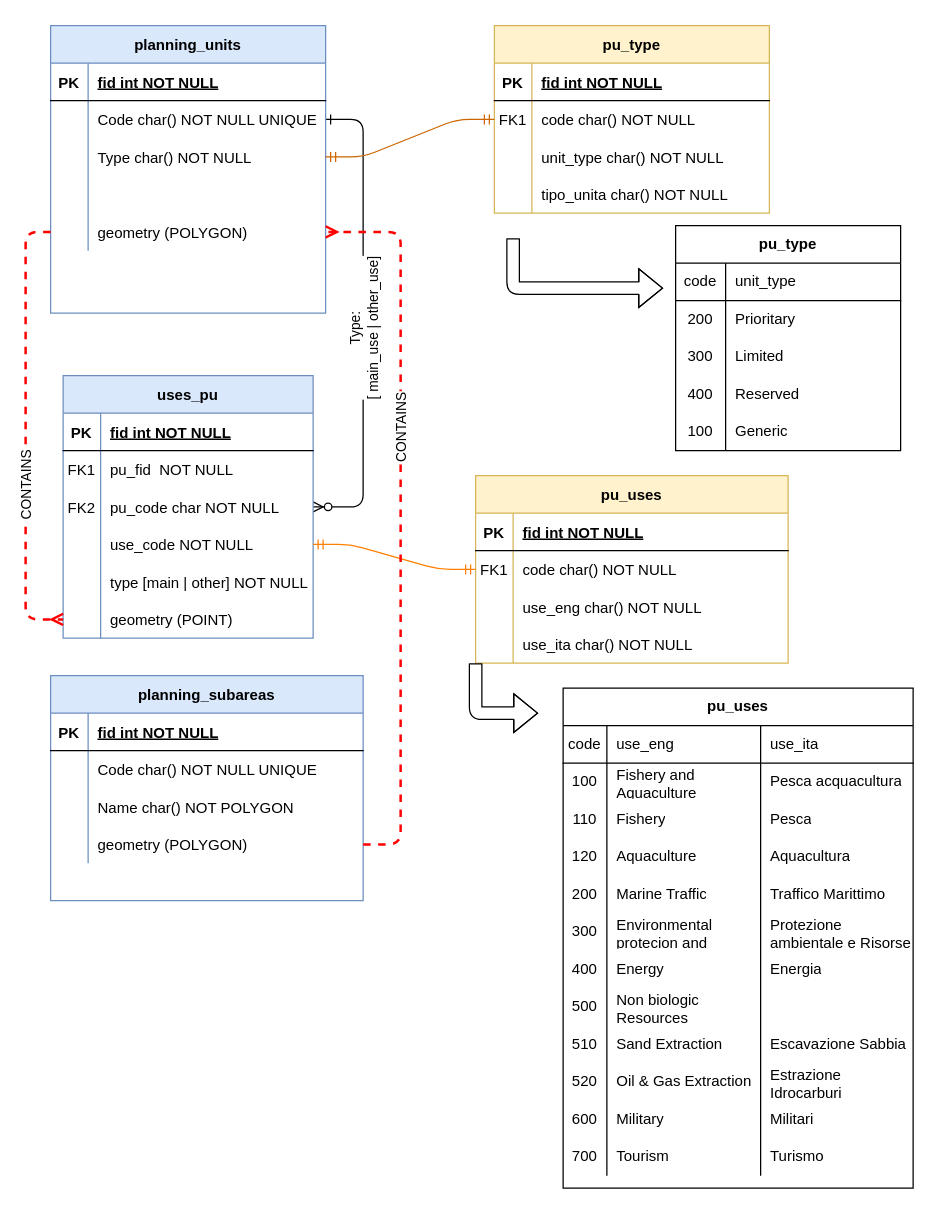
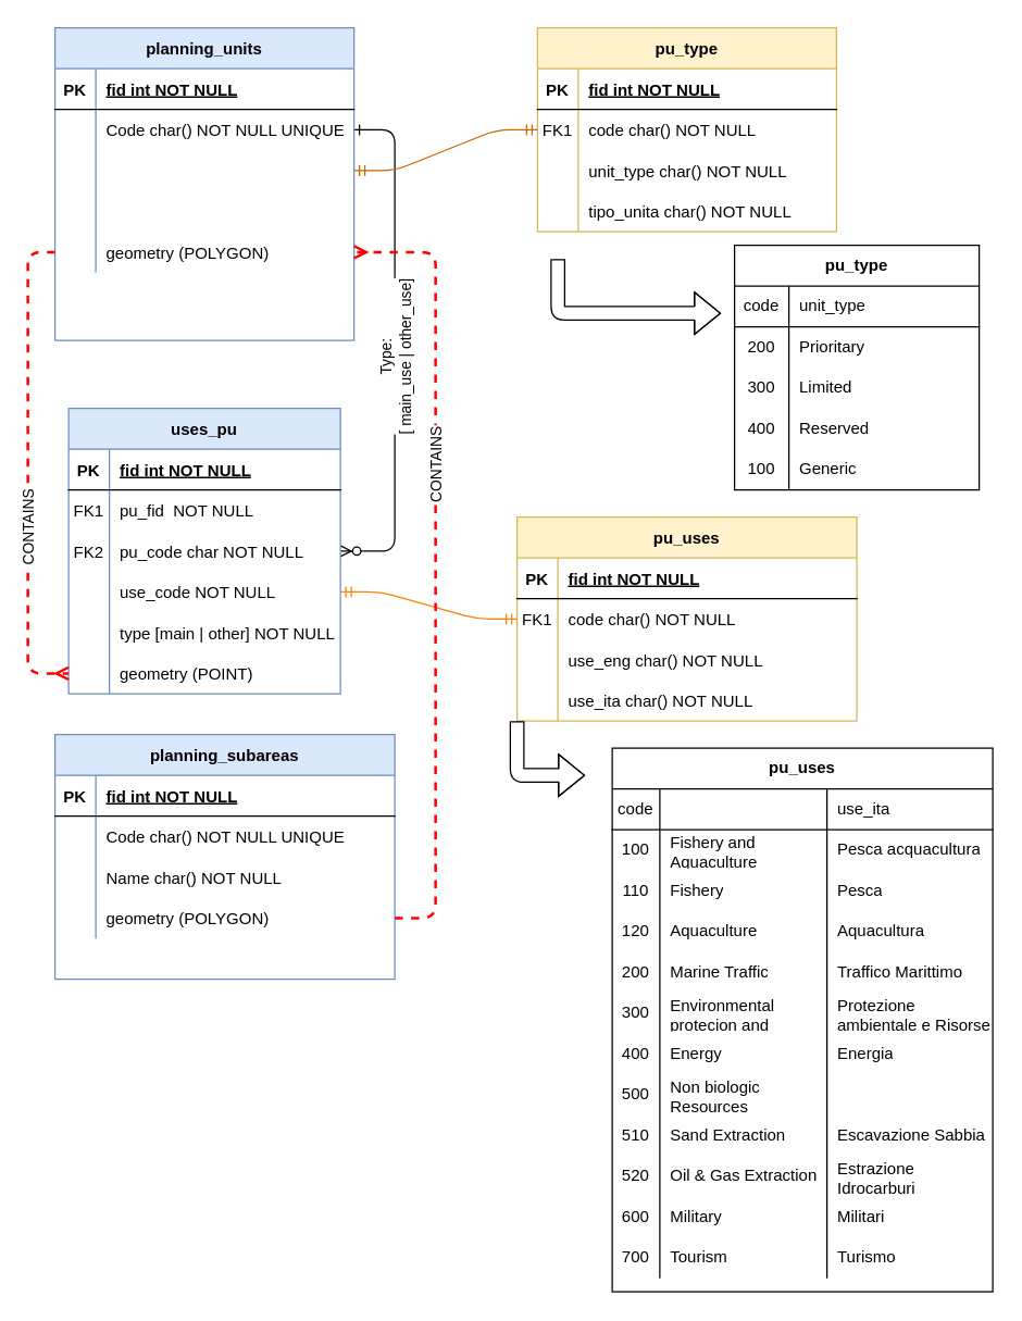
- <mxCell id="45" value="Type char() NOT NULL" style="shape=partialRectangle;overflow=hidden;connectable=0;fillColor=none;top=0;left=0;bottom=0;right=0;align=left;spacingLeft=6;" parent="43" vertex="1"><mxGeometry x="30" width="190" height="30" as="geometry" /></mxCell>
- <mxCell id="87" value="use_eng" style="shape=partialRectangle;html=1;whiteSpace=wrap;connectable=0;fillColor=none;top=0;left=0;bottom=0;right=0;align=left;spacingLeft=6;overflow=hidden;" vertex="1" parent="85"><mxGeometry x="35" width="123" height="30" as="geometry" /></mxCell>
- <mxCell id="141" value="Name char() NOT POLYGON" style="shape=partialRectangle;overflow=hidden;connectable=0;fillColor=none;top=0;left=0;bottom=0;right=0;align=left;spacingLeft=6;" vertex="1" parent="139"><mxGeometry x="30" width="220" height="30" as="geometry" /></mxCell>
+ <mxCell id="141" value="Name char() NOT NULL" style="shape=partialRectangle;overflow=hidden;connectable=0;fillColor=none;top=0;left=0;bottom=0;right=0;align=left;spacingLeft=6;" vertex="1" parent="139"><mxGeometry x="30" width="220" height="30" as="geometry" /></mxCell>
